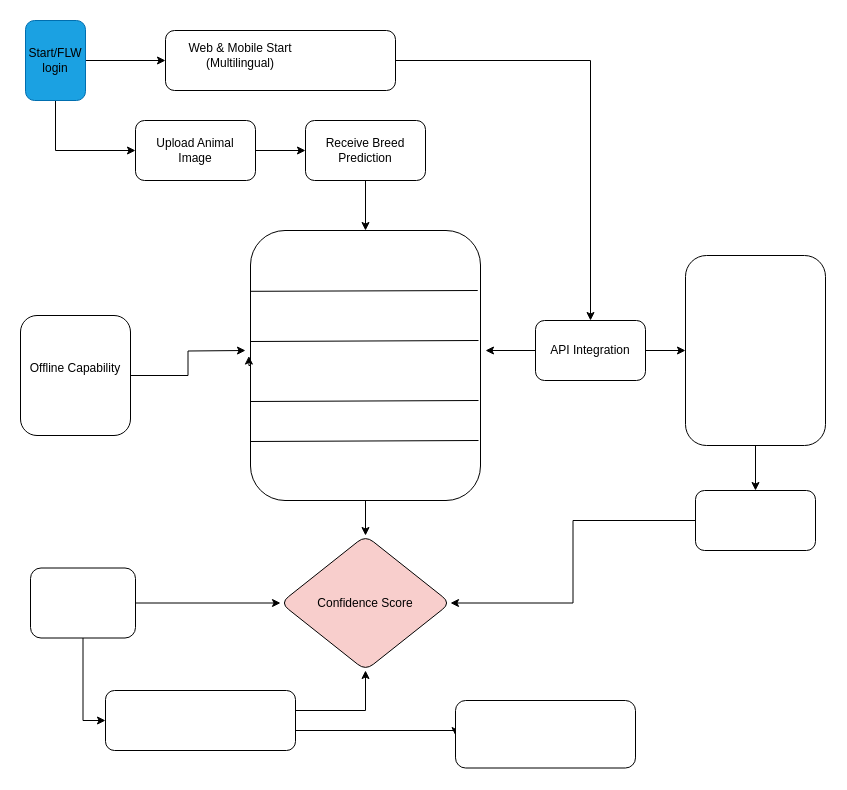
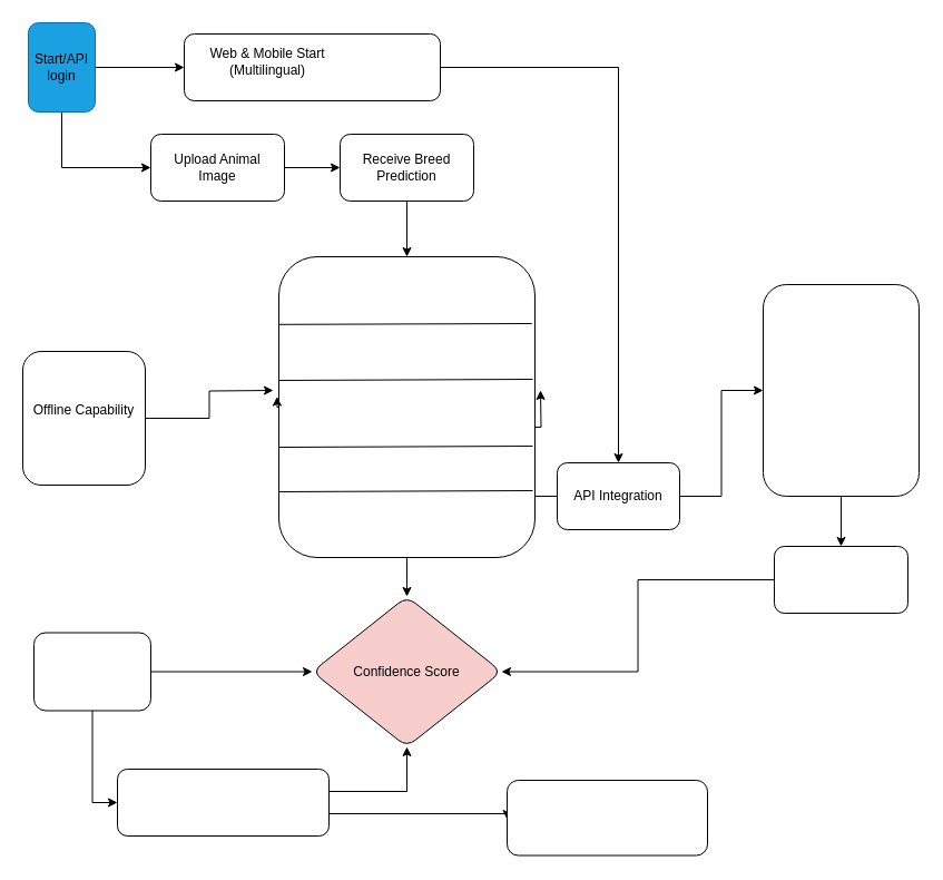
- <mxCell id="36" value="Start/FLW login" style="text;html=1;align=center;verticalAlign=middle;whiteSpace=wrap;rounded=0;" vertex="1" parent="1"><mxGeometry x="25" y="45" width="60" height="30" as="geometry" /></mxCell>
+ <mxCell id="36" value="Start/API login" style="text;html=1;align=center;verticalAlign=middle;whiteSpace=wrap;rounded=0;" vertex="1" parent="1"><mxGeometry x="25" y="45" width="60" height="30" as="geometry" /></mxCell>
- <mxCell id="9" value="API Integration" style="whiteSpace=wrap;html=1;rounded=1;" vertex="1" parent="1"><mxGeometry x="535" y="320" width="110" height="60" as="geometry" /></mxCell>
+ <mxCell id="9" value="API Integration" style="whiteSpace=wrap;html=1;rounded=1;" vertex="1" parent="1"><mxGeometry x="500" y="415" width="110" height="60" as="geometry" /></mxCell>
